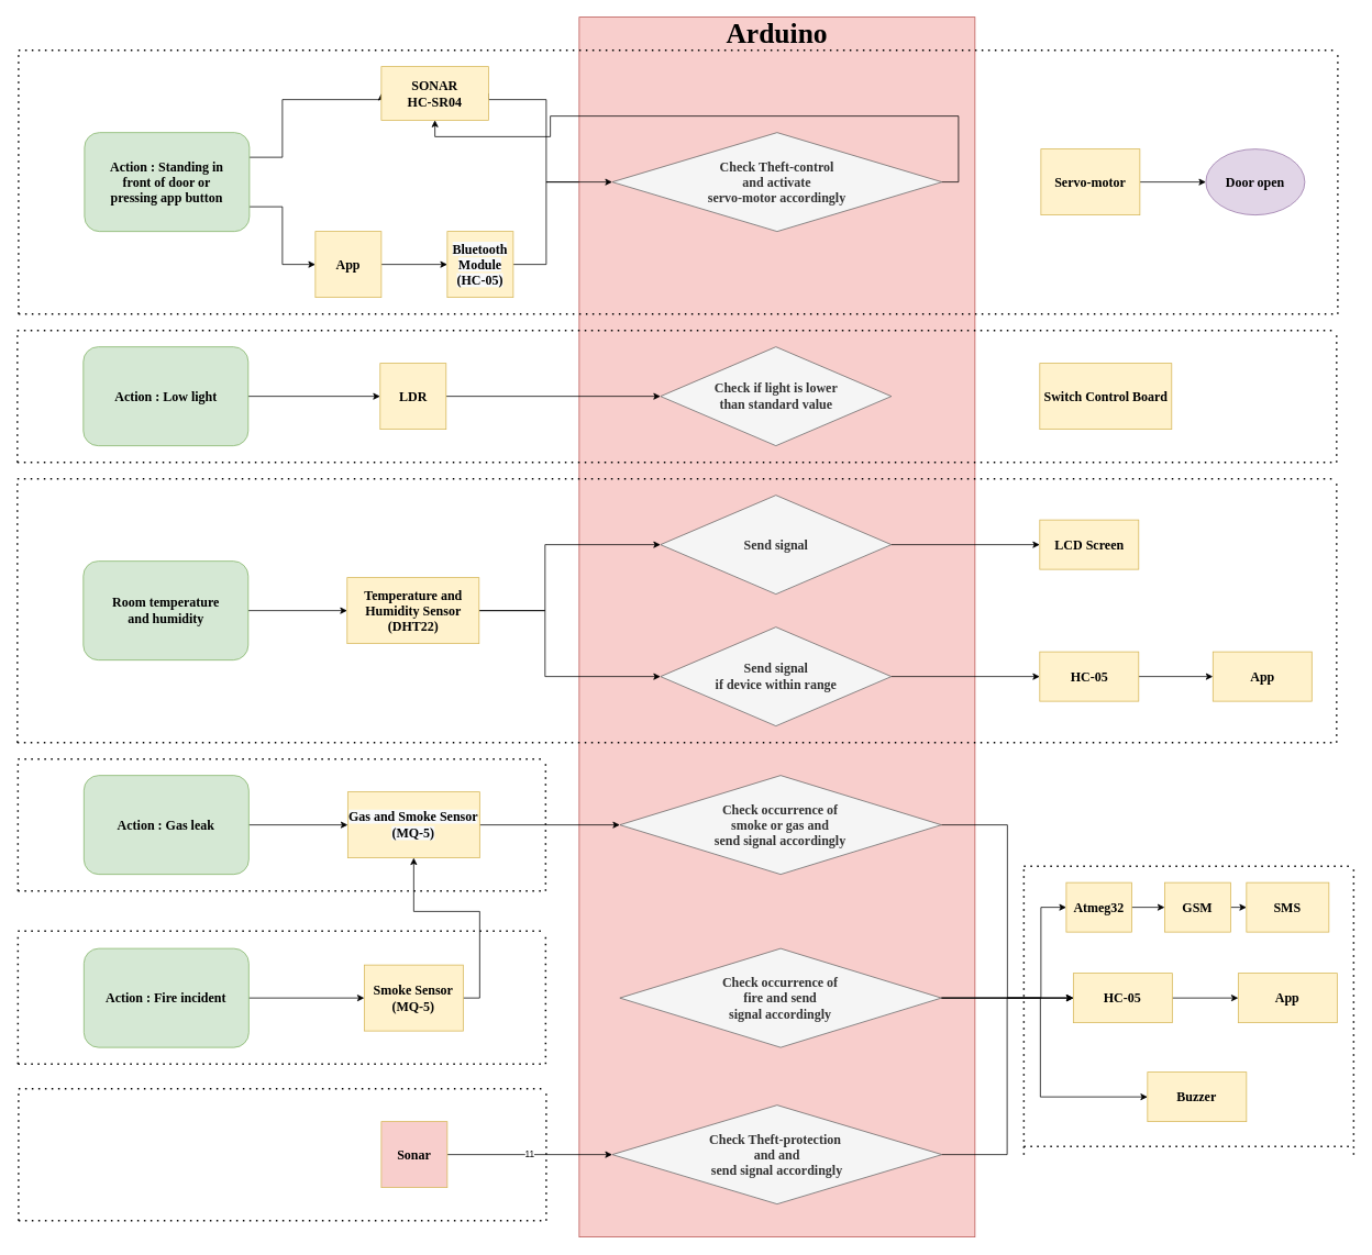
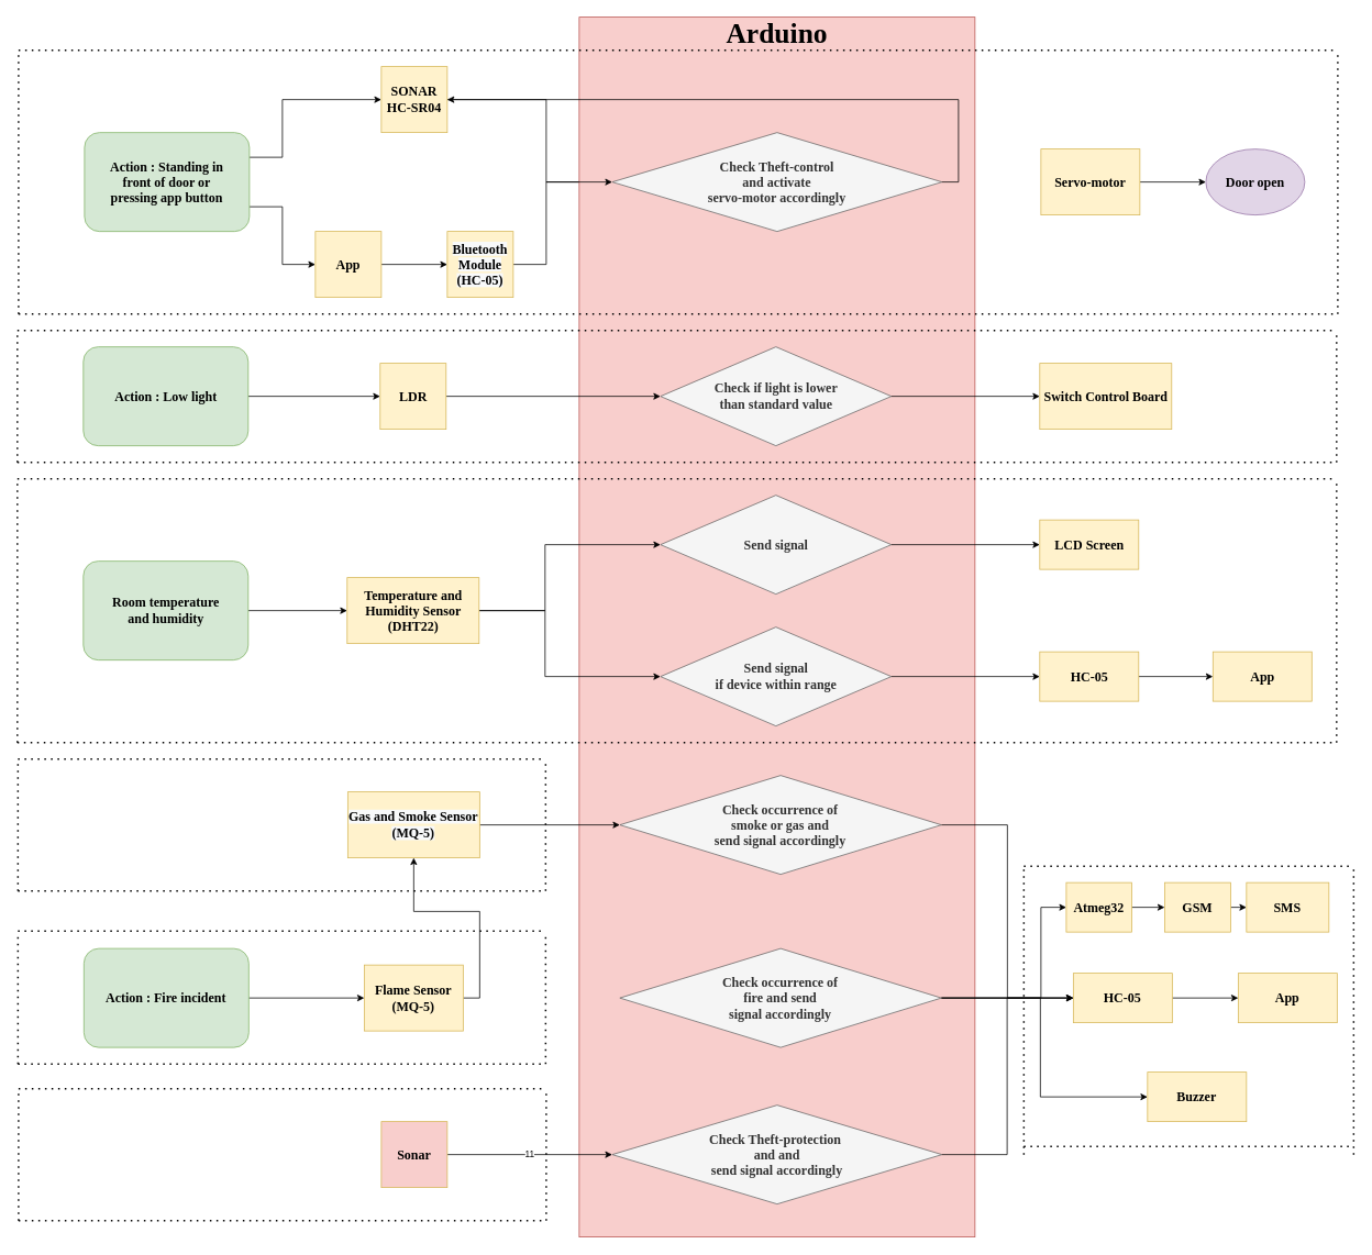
- <mxCell id="6" value="&lt;font data-font-src=&quot;https://fonts.googleapis.com/css?family=ubuntu&quot; face=&quot;ubuntu&quot; style=&quot;font-size: 16px;&quot;&gt;&lt;b&gt;SONAR &lt;br&gt;HC-SR04&lt;/b&gt;&lt;/font&gt;" style="whiteSpace=wrap;html=1;aspect=fixed;fillColor=#fff2cc;strokeColor=#d6b656;" parent="1" vertex="1"><mxGeometry x="462" y="80" width="130" height="65" as="geometry" /></mxCell>
+ <mxCell id="6" value="&lt;font data-font-src=&quot;https://fonts.googleapis.com/css?family=ubuntu&quot; face=&quot;ubuntu&quot; style=&quot;font-size: 16px;&quot;&gt;&lt;b&gt;SONAR &lt;br&gt;HC-SR04&lt;/b&gt;&lt;/font&gt;" style="whiteSpace=wrap;html=1;aspect=fixed;fillColor=#fff2cc;strokeColor=#d6b656;" parent="1" vertex="1"><mxGeometry x="462" y="80" width="80" height="80" as="geometry" /></mxCell>
+ <mxCell id="35" style="edgeStyle=orthogonalEdgeStyle;rounded=0;orthogonalLoop=1;jettySize=auto;html=1;exitX=1;exitY=0.5;exitDx=0;exitDy=0;entryX=0;entryY=0.5;entryDx=0;entryDy=0;" parent="1" source="36" target="15" edge="1"><mxGeometry relative="1" as="geometry" /></mxCell>
- <mxCell id="23" value="&lt;b&gt;&lt;font data-font-src=&quot;https://fonts.googleapis.com/css?family=ubuntu&quot; face=&quot;ubuntu&quot; style=&quot;font-size: 16px;&quot;&gt;Action : Gas leak&lt;/font&gt;&lt;/b&gt;" style="rounded=1;whiteSpace=wrap;html=1;fillColor=#d5e8d4;strokeColor=#82b366;" parent="1" vertex="1"><mxGeometry x="101.29" y="940" width="200" height="120" as="geometry" /></mxCell>
- <mxCell id="22" style="edgeStyle=orthogonalEdgeStyle;rounded=0;orthogonalLoop=1;jettySize=auto;html=1;exitX=1;exitY=0.5;exitDx=0;exitDy=0;entryX=0;entryY=0.5;entryDx=0;entryDy=0;" parent="1" source="23" target="57" edge="1"><mxGeometry relative="1" as="geometry" /></mxCell>
- <mxCell id="59" value="&lt;span style=&quot;font-family: ubuntu; font-size: 16px; font-weight: 700;&quot;&gt;Smoke Sensor&lt;/span&gt;&lt;br style=&quot;font-family: ubuntu; font-size: 16px; font-weight: 700;&quot;&gt;&lt;span style=&quot;font-family: ubuntu; font-size: 16px; font-weight: 700;&quot;&gt;(MQ-5)&lt;/span&gt;" style="rounded=0;whiteSpace=wrap;html=1;fillColor=#fff2cc;strokeColor=#d6b656;" parent="1" vertex="1"><mxGeometry x="441.29" y="1170" width="120" height="80" as="geometry" /></mxCell>
+ <mxCell id="59" value="&lt;span style=&quot;font-family: ubuntu; font-size: 16px; font-weight: 700;&quot;&gt;Flame Sensor&lt;/span&gt;&lt;br style=&quot;font-family: ubuntu; font-size: 16px; font-weight: 700;&quot;&gt;&lt;span style=&quot;font-family: ubuntu; font-size: 16px; font-weight: 700;&quot;&gt;(MQ-5)&lt;/span&gt;" style="rounded=0;whiteSpace=wrap;html=1;fillColor=#fff2cc;strokeColor=#d6b656;" parent="1" vertex="1"><mxGeometry x="441.29" y="1170" width="120" height="80" as="geometry" /></mxCell>
